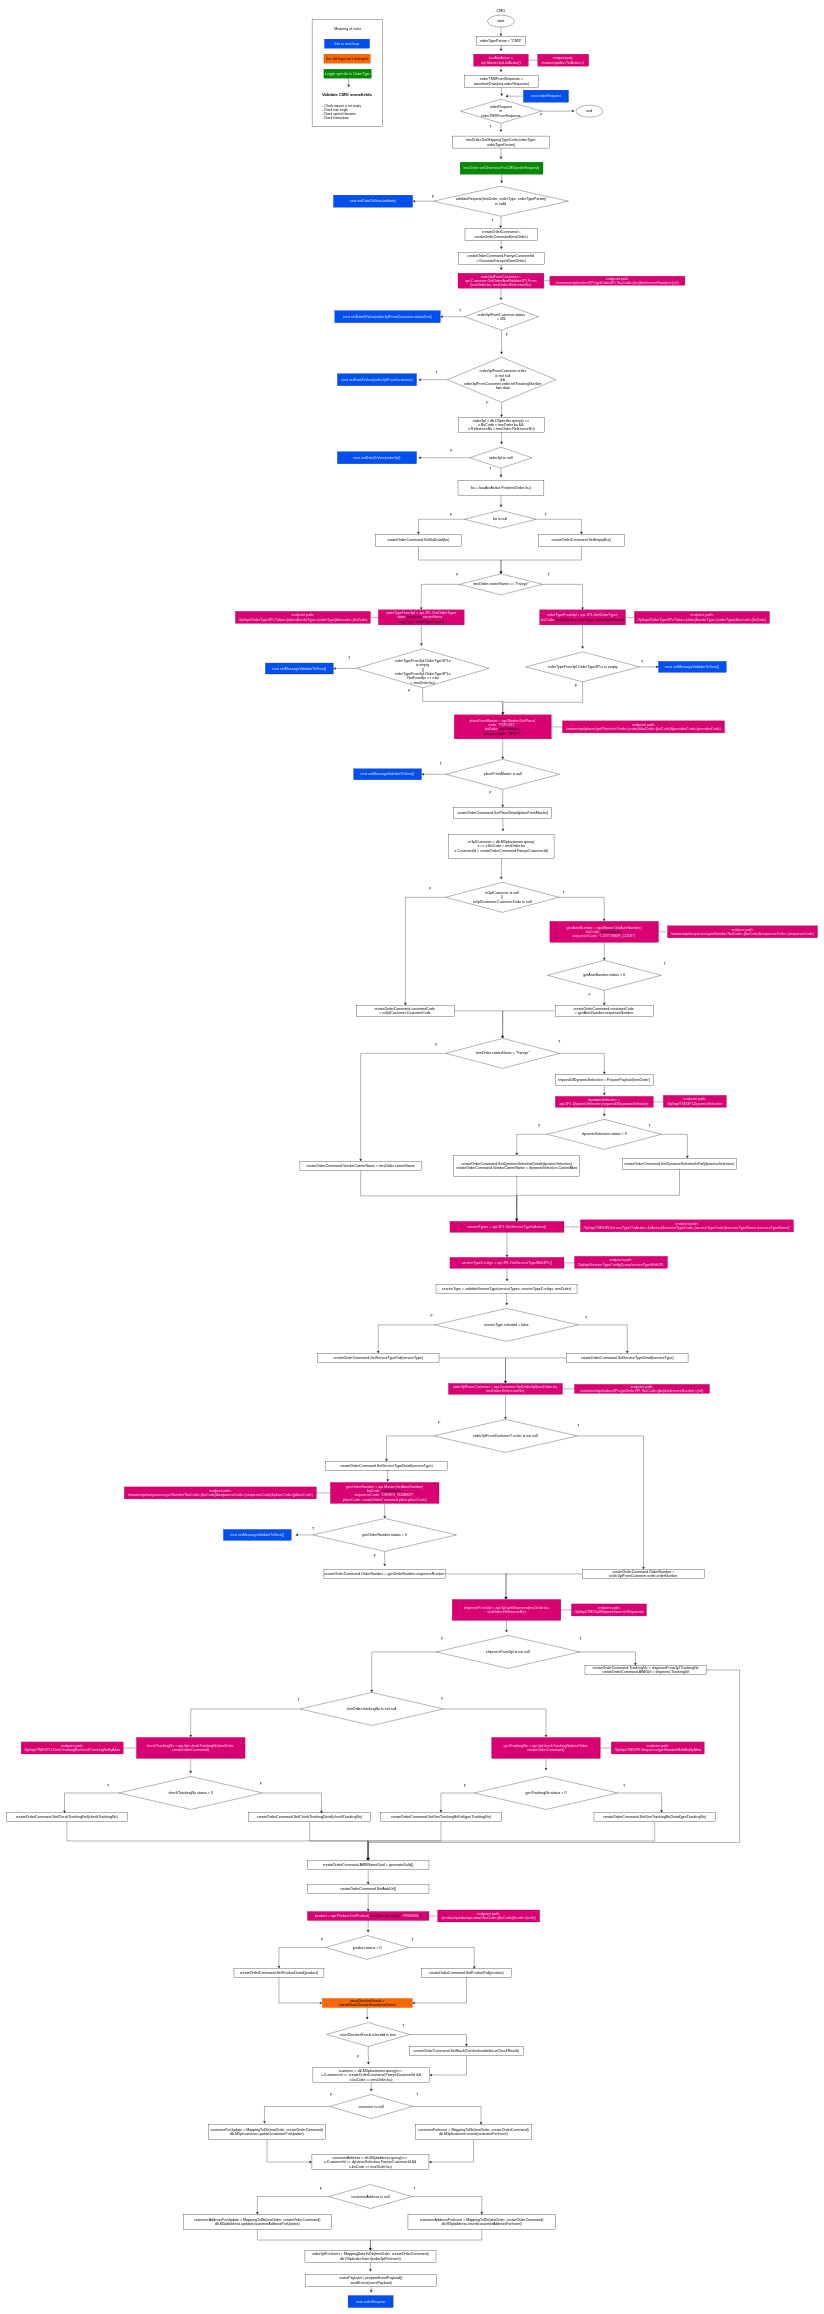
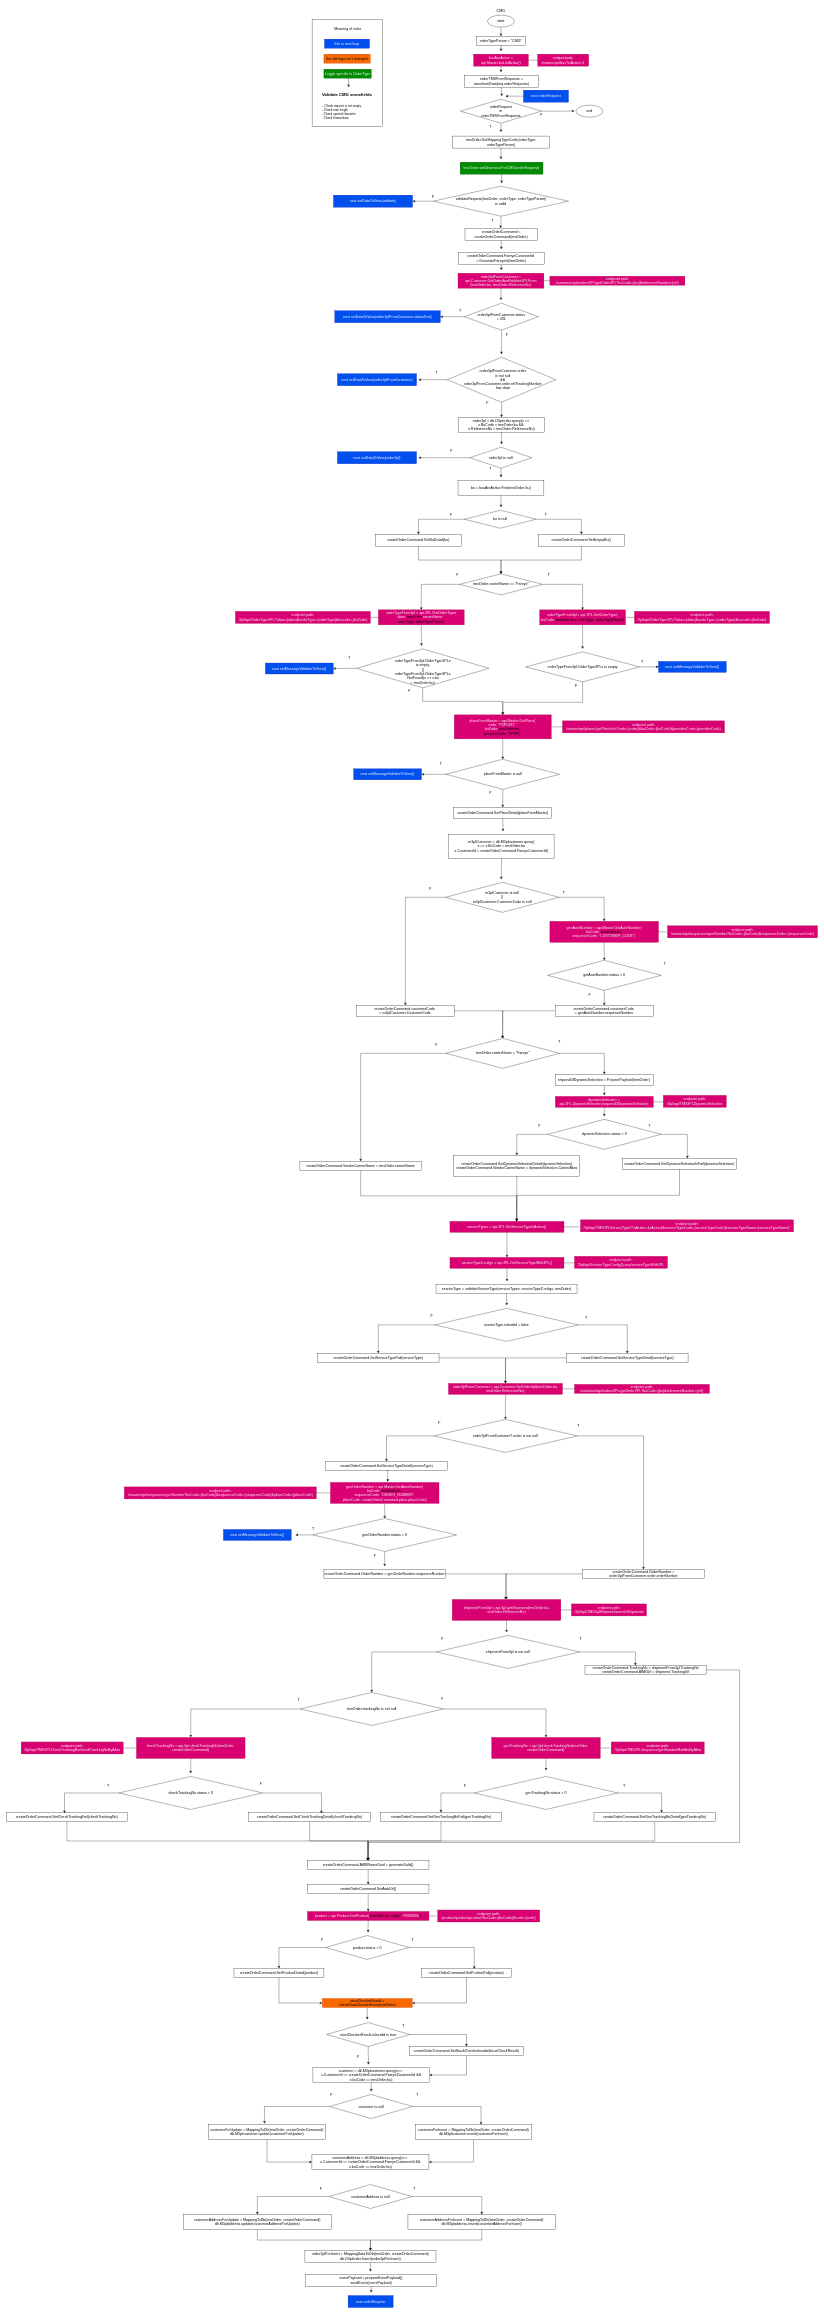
- <mxCell id="248" value="&lt;div&gt;customerAddress = db.M3pladdress.query(x=&amp;gt;&amp;nbsp;&lt;/div&gt;&lt;div&gt;x.CustomerId == dynamicSelection.FareyeCustomerId &amp;amp;&amp;amp;&lt;/div&gt;&lt;div&gt;x.buCode == tmsOrder.bu)&lt;br&gt;&lt;/div&gt;" style="rounded=0;whiteSpace=wrap;html=1;" parent="1" vertex="1"><mxGeometry x="1039" y="7180" width="390" height="50" as="geometry" /></mxCell>
+ <mxCell id="248" value="&lt;div&gt;customerAddress = db.M3pladdress.query(x=&amp;gt;&amp;nbsp;&lt;/div&gt;&lt;div&gt;x.CustomerId == createOrderCommand.FareyeCustomerId &amp;amp;&amp;amp;&lt;/div&gt;&lt;div&gt;x.buCode == tmsOrder.bu)&lt;br&gt;&lt;/div&gt;" style="rounded=0;whiteSpace=wrap;html=1;" parent="1" vertex="1"><mxGeometry x="1039" y="7180" width="390" height="50" as="geometry" /></mxCell>
